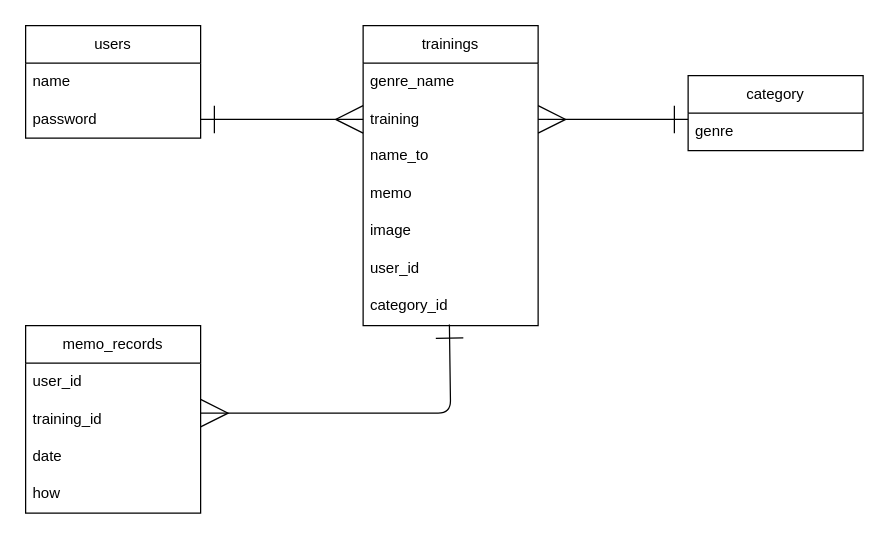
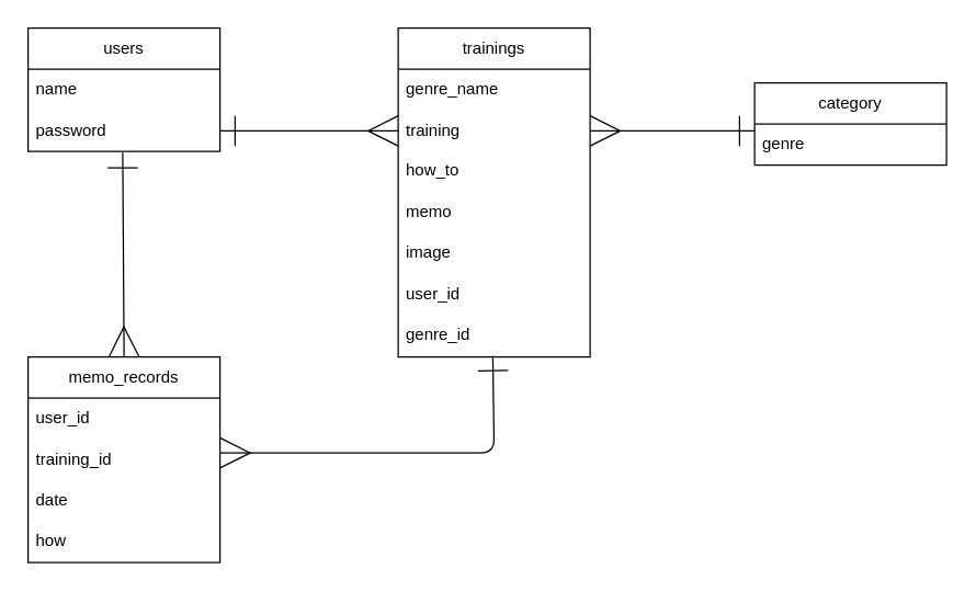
- <mxCell id="9" value="name_to" style="text;strokeColor=none;fillColor=none;spacingLeft=4;spacingRight=4;overflow=hidden;rotatable=0;points=[[0,0.5],[1,0.5]];portConstraint=eastwest;fontSize=12;" vertex="1" parent="6"><mxGeometry y="90" width="140" height="30" as="geometry" /></mxCell>
+ <mxCell id="9" value="how_to" style="text;strokeColor=none;fillColor=none;spacingLeft=4;spacingRight=4;overflow=hidden;rotatable=0;points=[[0,0.5],[1,0.5]];portConstraint=eastwest;fontSize=12;" vertex="1" parent="6"><mxGeometry y="90" width="140" height="30" as="geometry" /></mxCell>
+ <mxCell id="14" style="edgeStyle=none;jumpSize=14;html=1;exitX=0.5;exitY=0;exitDx=0;exitDy=0;strokeColor=default;strokeWidth=1;startArrow=ERmany;startFill=0;endArrow=ERone;endFill=0;startSize=20;endSize=20;sourcePerimeterSpacing=10;targetPerimeterSpacing=0;entryX=0.493;entryY=1.033;entryDx=0;entryDy=0;entryPerimeter=0;" edge="1" parent="1" source="15" target="4"><mxGeometry relative="1" as="geometry"><mxPoint x="90" y="150" as="targetPoint" /></mxGeometry></mxCell>
- <mxCell id="13" value="category_id" style="text;strokeColor=none;fillColor=none;spacingLeft=4;spacingRight=4;overflow=hidden;rotatable=0;points=[[0,0.5],[1,0.5]];portConstraint=eastwest;fontSize=12;" vertex="1" parent="6"><mxGeometry y="210" width="140" height="30" as="geometry" /></mxCell>
+ <mxCell id="13" value="genre_id" style="text;strokeColor=none;fillColor=none;spacingLeft=4;spacingRight=4;overflow=hidden;rotatable=0;points=[[0,0.5],[1,0.5]];portConstraint=eastwest;fontSize=12;" vertex="1" parent="6"><mxGeometry y="210" width="140" height="30" as="geometry" /></mxCell>
